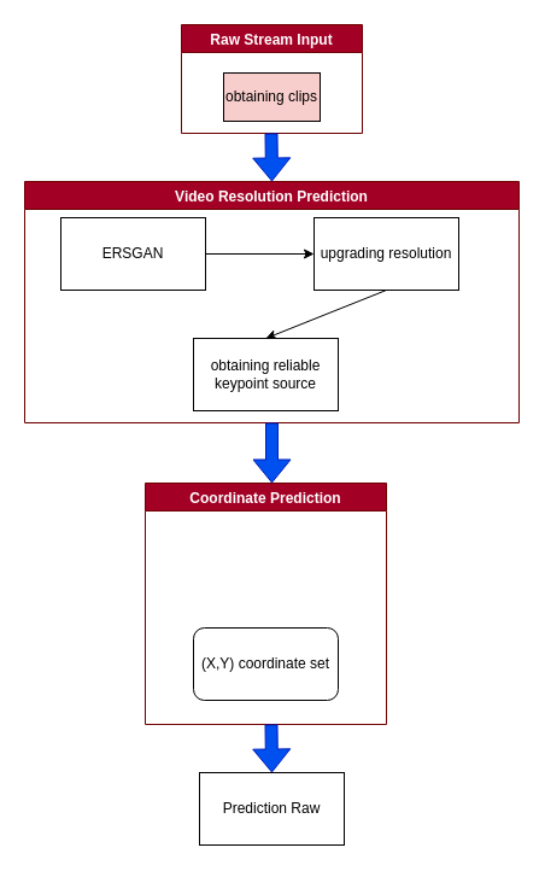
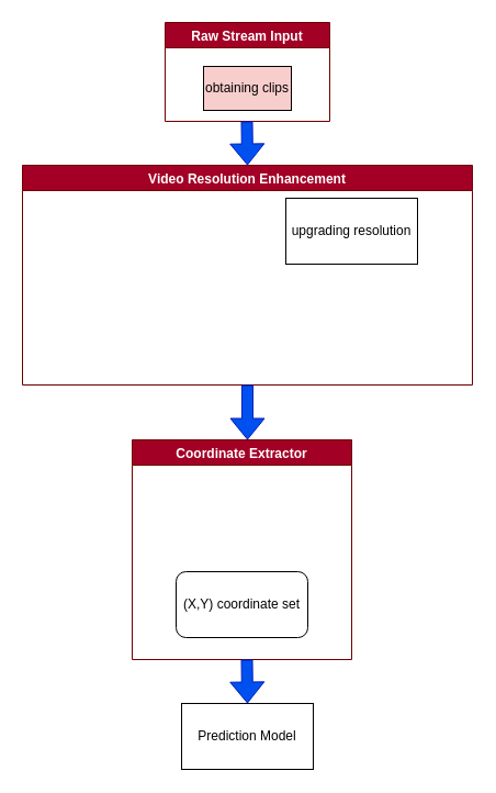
- <mxCell id="5" value="Video Resolution Prediction" style="swimlane;fillColor=#a20025;fontColor=#ffffff;strokeColor=#6F0000;" vertex="1" parent="1"><mxGeometry x="20" y="150" width="410" height="200" as="geometry" /></mxCell>
+ <mxCell id="5" value="Video Resolution Enhancement" style="swimlane;fillColor=#a20025;fontColor=#ffffff;strokeColor=#6F0000;" vertex="1" parent="1"><mxGeometry x="20" y="150" width="410" height="200" as="geometry" /></mxCell>
- <mxCell id="10" value="ERSGAN" style="rounded=0;whiteSpace=wrap;html=1;" vertex="1" parent="5"><mxGeometry x="30" y="30" width="120" height="60" as="geometry" /></mxCell>
- <mxCell id="9" style="edgeStyle=none;html=1;entryX=0;entryY=0.5;entryDx=0;entryDy=0;" edge="1" parent="5" source="10" target="7"><mxGeometry relative="1" as="geometry" /></mxCell>
- <mxCell id="6" style="edgeStyle=none;html=1;exitX=0.5;exitY=1;exitDx=0;exitDy=0;entryX=0.5;entryY=0;entryDx=0;entryDy=0;" edge="1" parent="5" source="7" target="8"><mxGeometry relative="1" as="geometry" /></mxCell>
- <mxCell id="8" value="obtaining reliable keypoint source" style="rounded=0;whiteSpace=wrap;html=1;" vertex="1" parent="5"><mxGeometry x="140" y="130" width="120" height="60" as="geometry" /></mxCell>
- <mxCell id="12" value="Coordinate Prediction" style="swimlane;fillColor=#a20025;fontColor=#ffffff;strokeColor=#6F0000;" vertex="1" parent="1"><mxGeometry x="120" y="400" width="200" height="200" as="geometry" /></mxCell>
+ <mxCell id="12" value="Coordinate Extractor" style="swimlane;fillColor=#a20025;fontColor=#ffffff;strokeColor=#6F0000;" vertex="1" parent="1"><mxGeometry x="120" y="400" width="200" height="200" as="geometry" /></mxCell>
- <mxCell id="15" value="Prediction Raw" style="rounded=0;whiteSpace=wrap;html=1;" vertex="1" parent="1"><mxGeometry x="165" y="640" width="120" height="60" as="geometry" /></mxCell>
+ <mxCell id="15" value="Prediction Model" style="rounded=0;whiteSpace=wrap;html=1;" vertex="1" parent="1"><mxGeometry x="165" y="640" width="120" height="60" as="geometry" /></mxCell>
